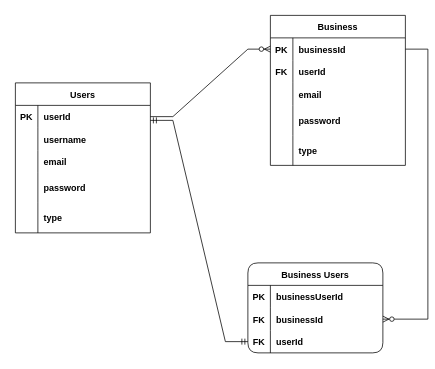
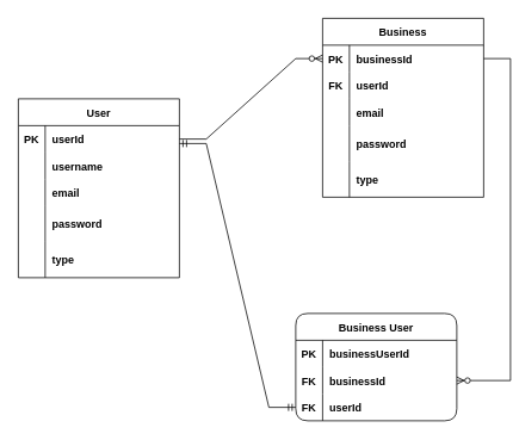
- <mxCell id="2" value="Users" style="shape=table;startSize=30;container=1;collapsible=1;childLayout=tableLayout;fixedRows=1;rowLines=0;fontStyle=1;align=center;resizeLast=1;strokeWidth=1;" vertex="1" parent="1"><mxGeometry x="20" y="110" width="180" height="200" as="geometry"><mxRectangle x="80" y="180" width="70" height="30" as="alternateBounds" /></mxGeometry></mxCell>
+ <mxCell id="2" value="User" style="shape=table;startSize=30;container=1;collapsible=1;childLayout=tableLayout;fixedRows=1;rowLines=0;fontStyle=1;align=center;resizeLast=1;strokeWidth=1;" vertex="1" parent="1"><mxGeometry x="20" y="110" width="180" height="200" as="geometry"><mxRectangle x="80" y="180" width="70" height="30" as="alternateBounds" /></mxGeometry></mxCell>
- <mxCell id="35" value="Business Users" style="shape=table;startSize=30;container=1;collapsible=1;childLayout=tableLayout;fixedRows=1;rowLines=0;fontStyle=1;align=center;resizeLast=1;rounded=1;" vertex="1" parent="1"><mxGeometry x="330" y="350" width="180" height="120" as="geometry"><mxRectangle x="80" y="180" width="70" height="30" as="alternateBounds" /></mxGeometry></mxCell>
+ <mxCell id="35" value="Business User" style="shape=table;startSize=30;container=1;collapsible=1;childLayout=tableLayout;fixedRows=1;rowLines=0;fontStyle=1;align=center;resizeLast=1;rounded=1;" vertex="1" parent="1"><mxGeometry x="330" y="350" width="180" height="120" as="geometry"><mxRectangle x="80" y="180" width="70" height="30" as="alternateBounds" /></mxGeometry></mxCell>
